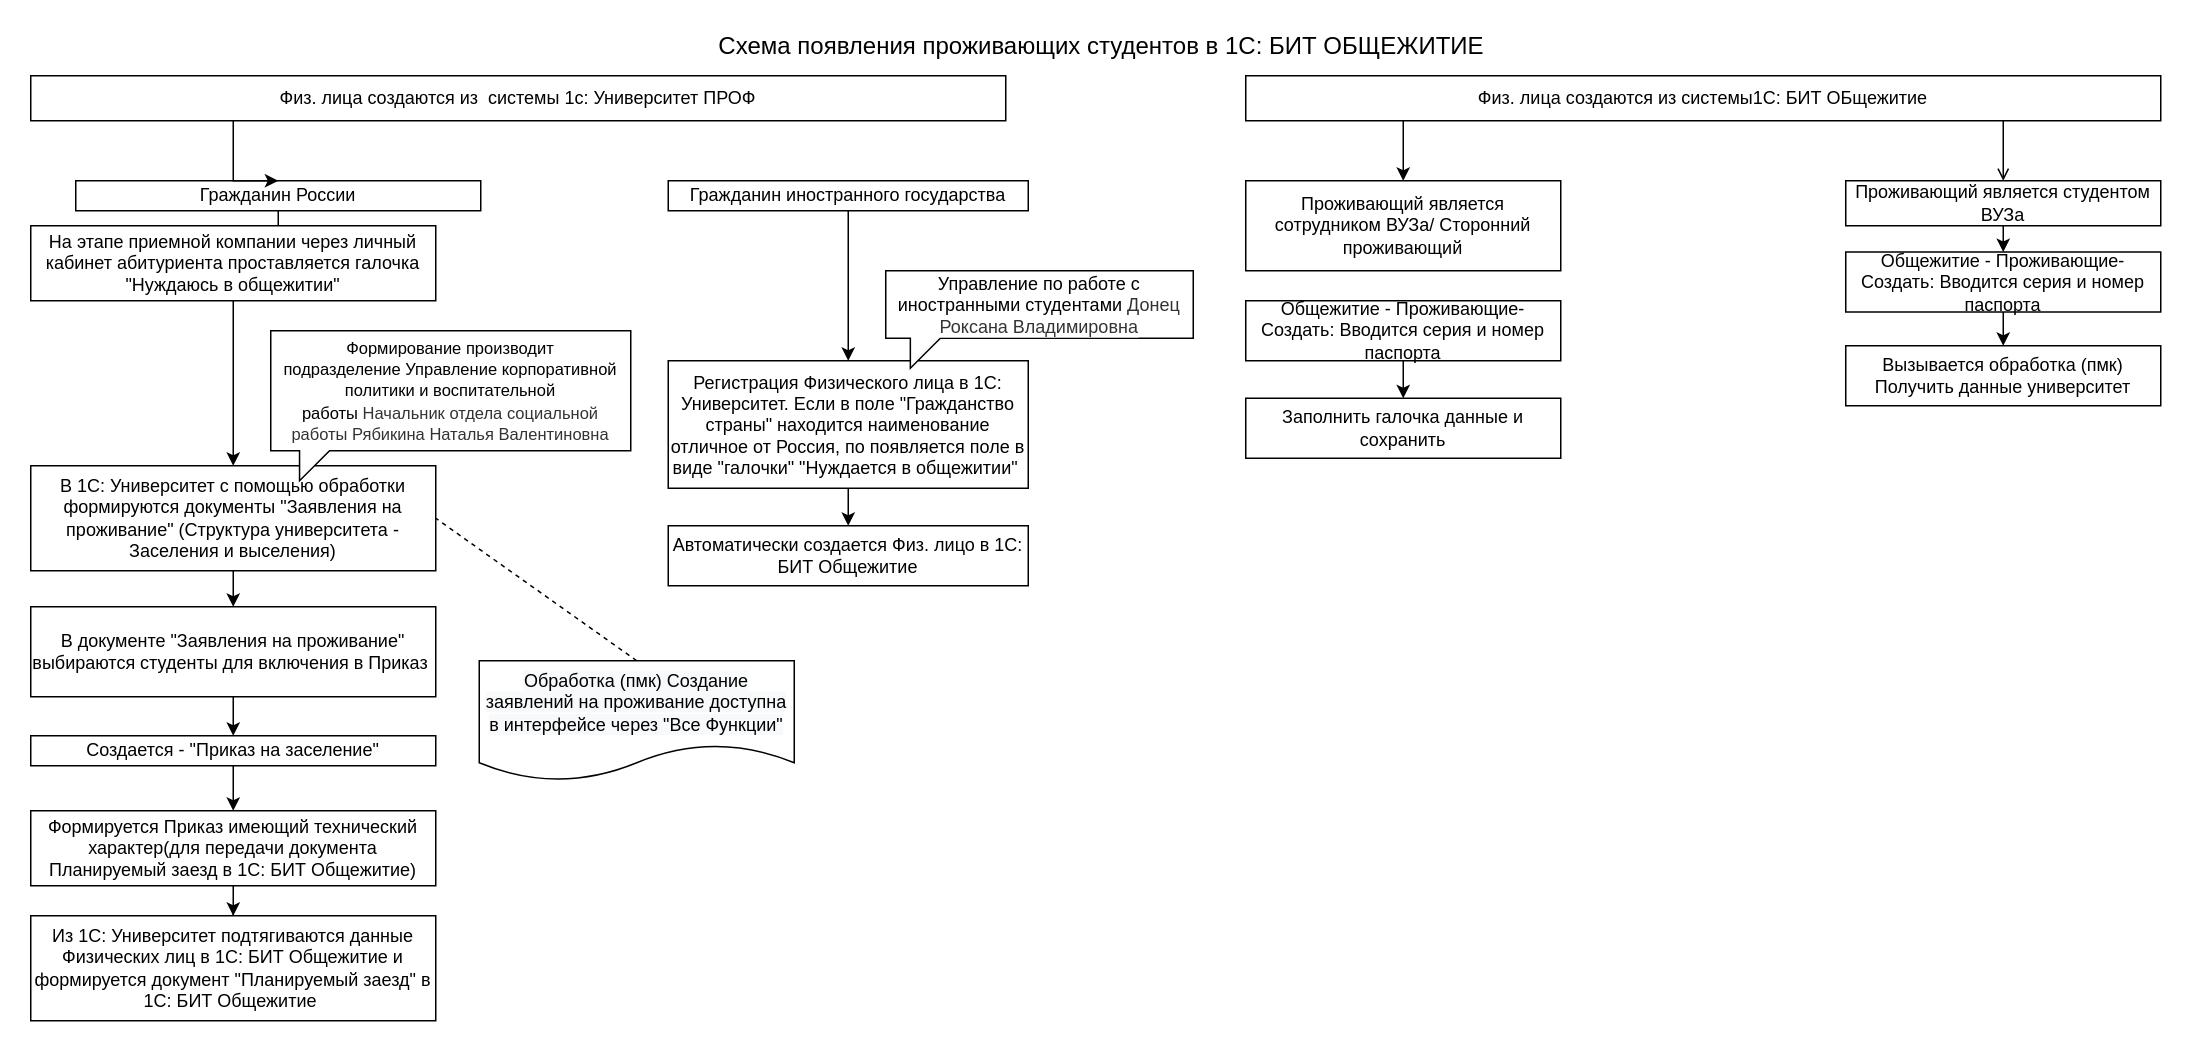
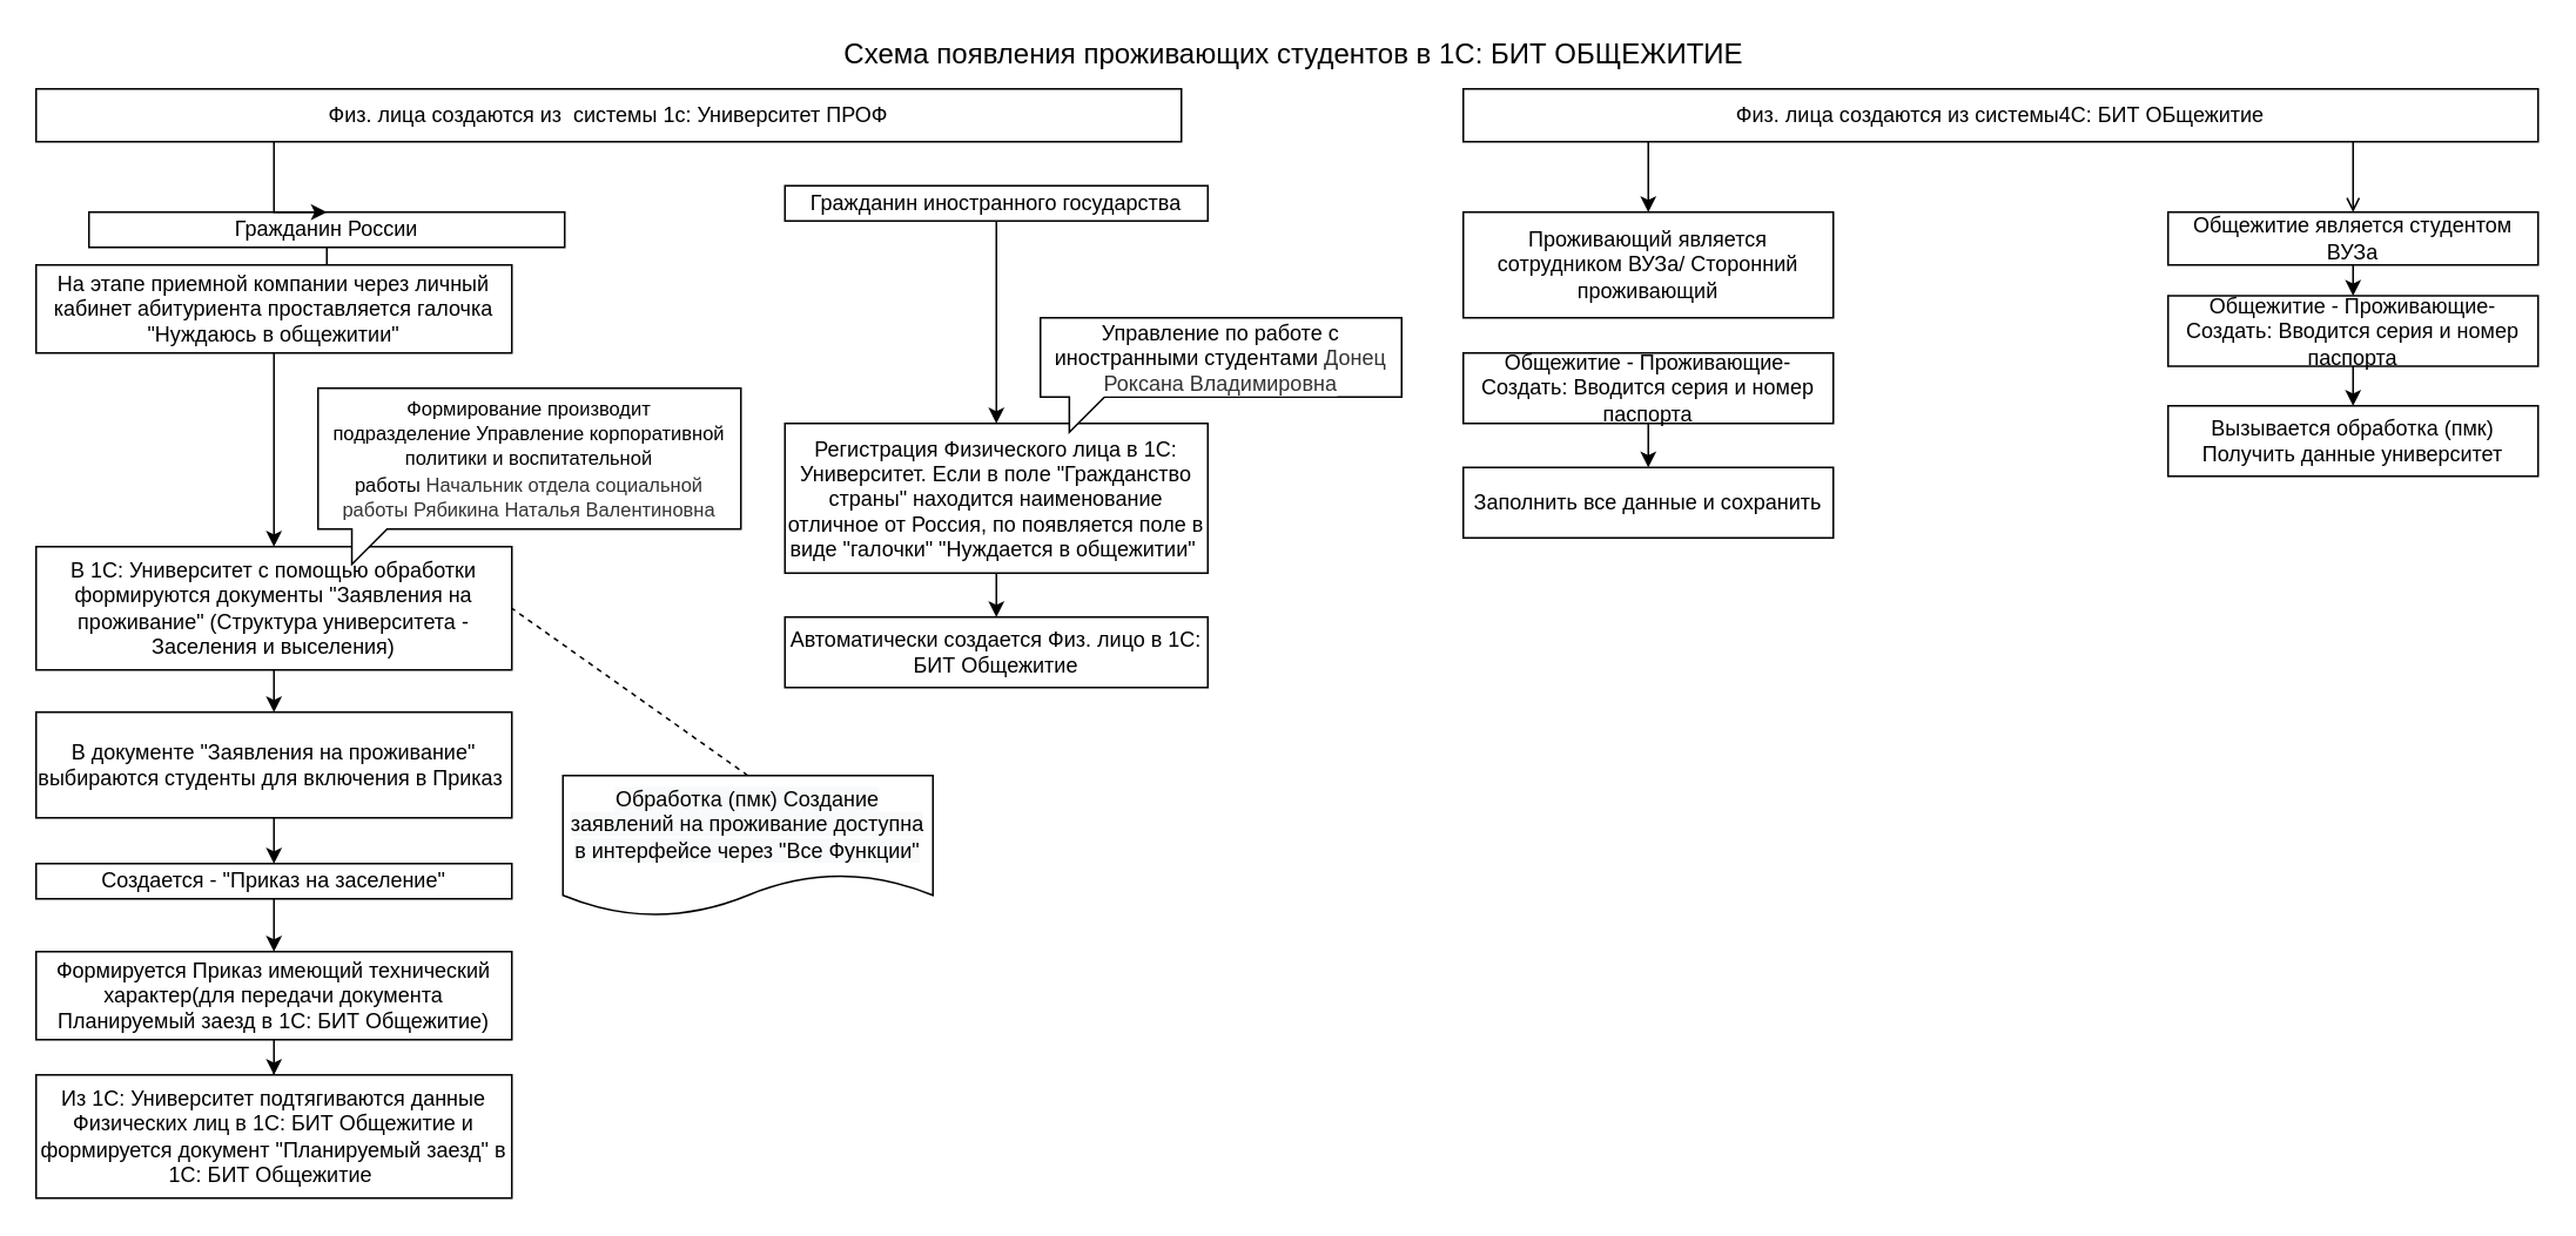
- <mxCell id="9" value="Физ. лица создаются из системы1С: БИТ ОБщежитие" style="rounded=0;whiteSpace=wrap;html=1;" parent="1" vertex="1"><mxGeometry x="830" y="50" width="610" height="30" as="geometry" /></mxCell>
+ <mxCell id="9" value="Физ. лица создаются из системы4С: БИТ ОБщежитие" style="rounded=0;whiteSpace=wrap;html=1;" parent="1" vertex="1"><mxGeometry x="830" y="50" width="610" height="30" as="geometry" /></mxCell>
- <mxCell id="6" value="Гражданин иностранного государства" style="rounded=0;whiteSpace=wrap;html=1;" parent="1" vertex="1"><mxGeometry x="445" y="120" width="240" height="20" as="geometry" /></mxCell>
+ <mxCell id="6" value="Гражданин иностранного государства" style="rounded=0;whiteSpace=wrap;html=1;" parent="1" vertex="1"><mxGeometry x="445" y="105" width="240" height="20" as="geometry" /></mxCell>
- <mxCell id="33" value="Проживающий является студентом ВУЗа" style="rounded=0;whiteSpace=wrap;html=1;" parent="1" vertex="1"><mxGeometry x="1230" y="120" width="210" height="30" as="geometry" /></mxCell>
+ <mxCell id="33" value="Общежитие является студентом ВУЗа" style="rounded=0;whiteSpace=wrap;html=1;" parent="1" vertex="1"><mxGeometry x="1230" y="120" width="210" height="30" as="geometry" /></mxCell>
- <mxCell id="37" value="Заполнить галочка данные и сохранить" style="rounded=0;whiteSpace=wrap;html=1;" parent="1" vertex="1"><mxGeometry x="830" y="265" width="210" height="40" as="geometry" /></mxCell>
+ <mxCell id="37" value="Заполнить все данные и сохранить" style="rounded=0;whiteSpace=wrap;html=1;" parent="1" vertex="1"><mxGeometry x="830" y="265" width="210" height="40" as="geometry" /></mxCell>
